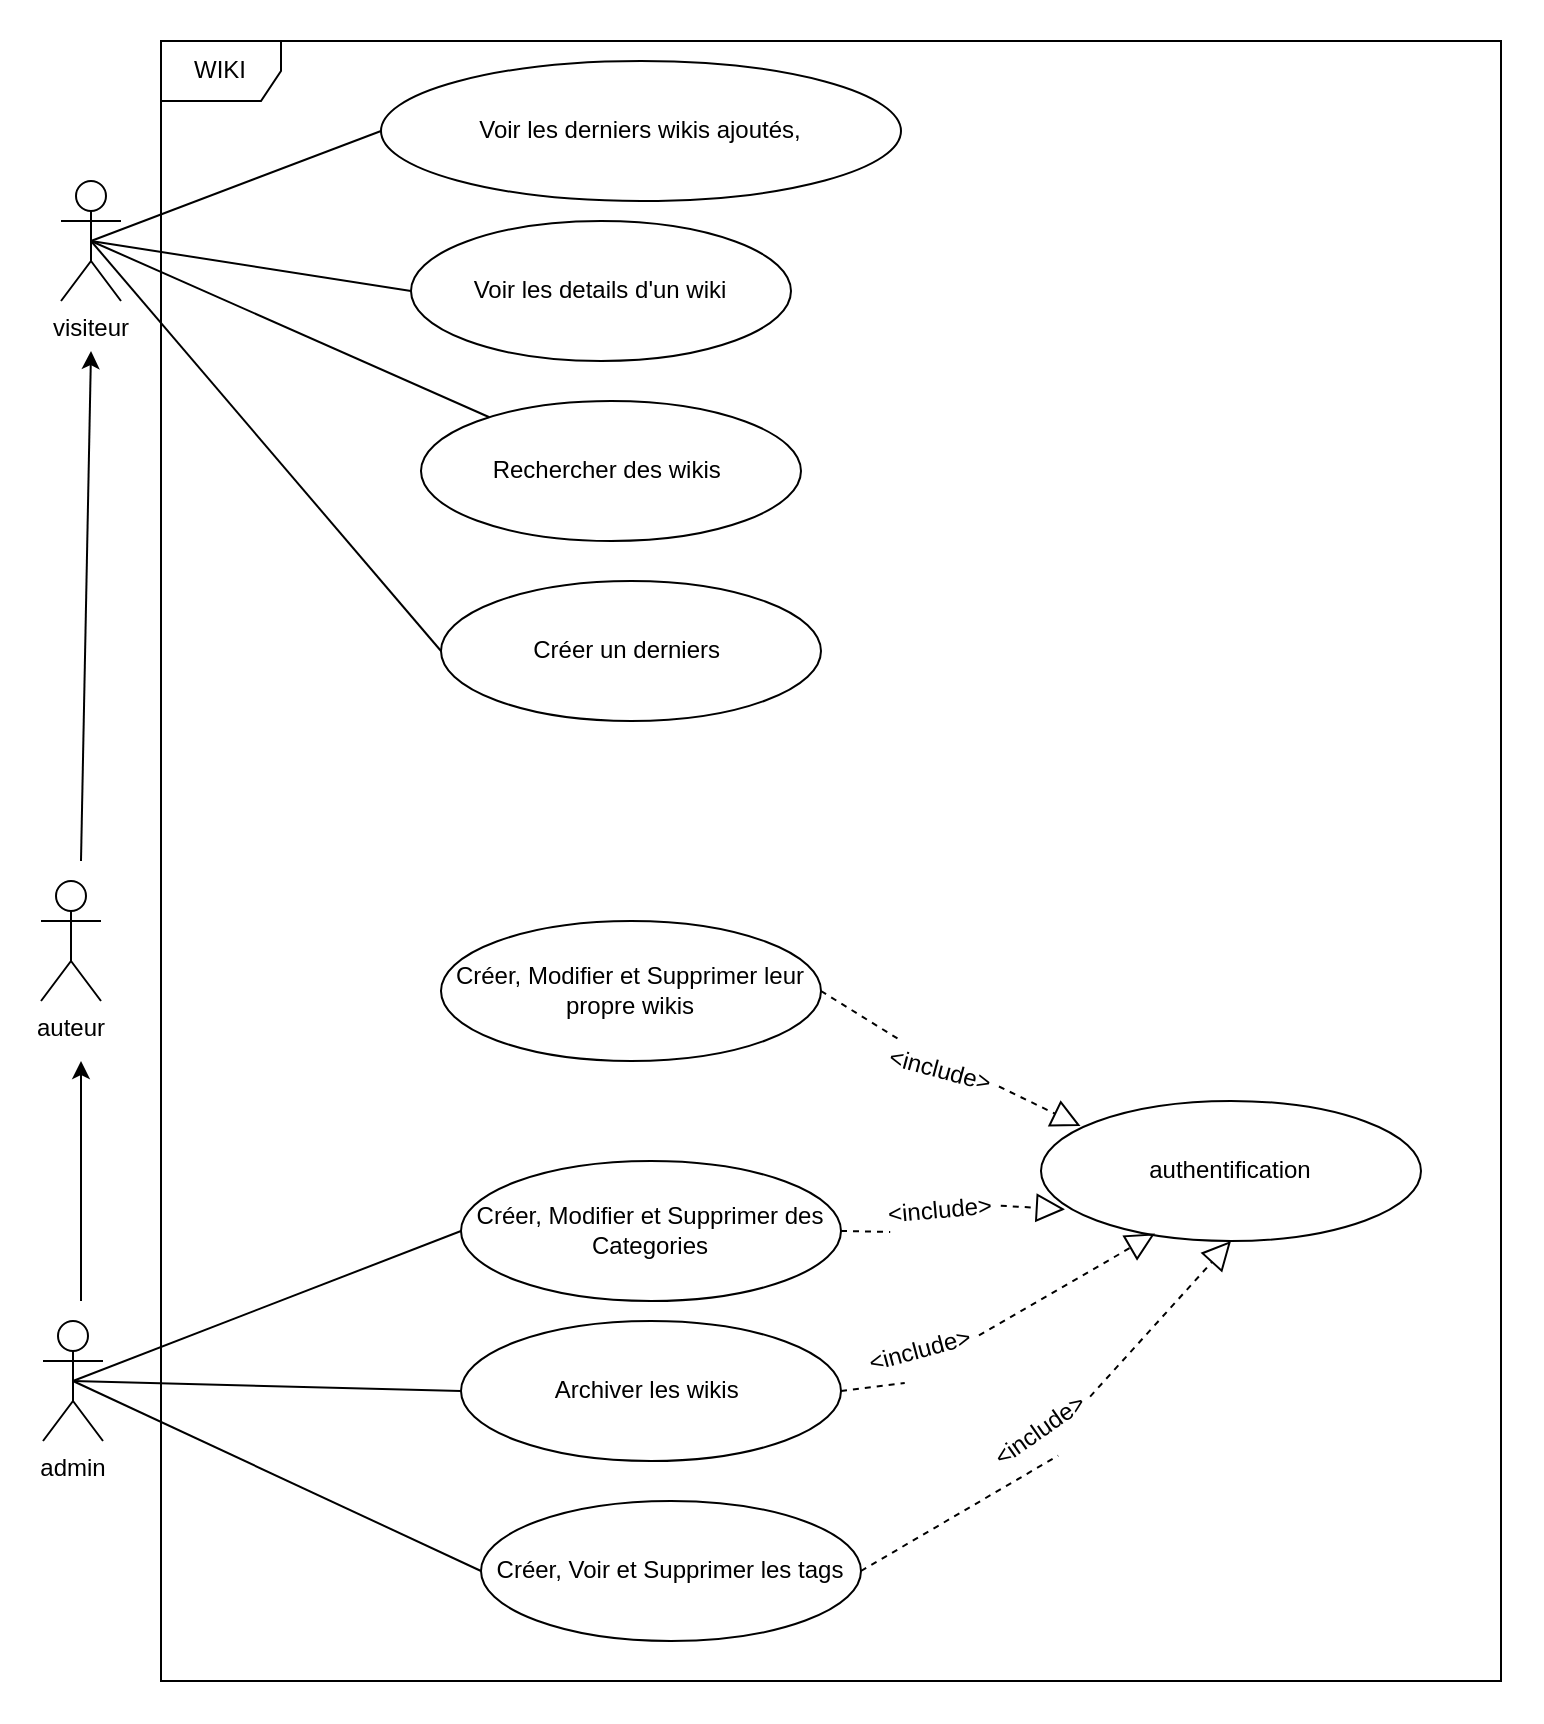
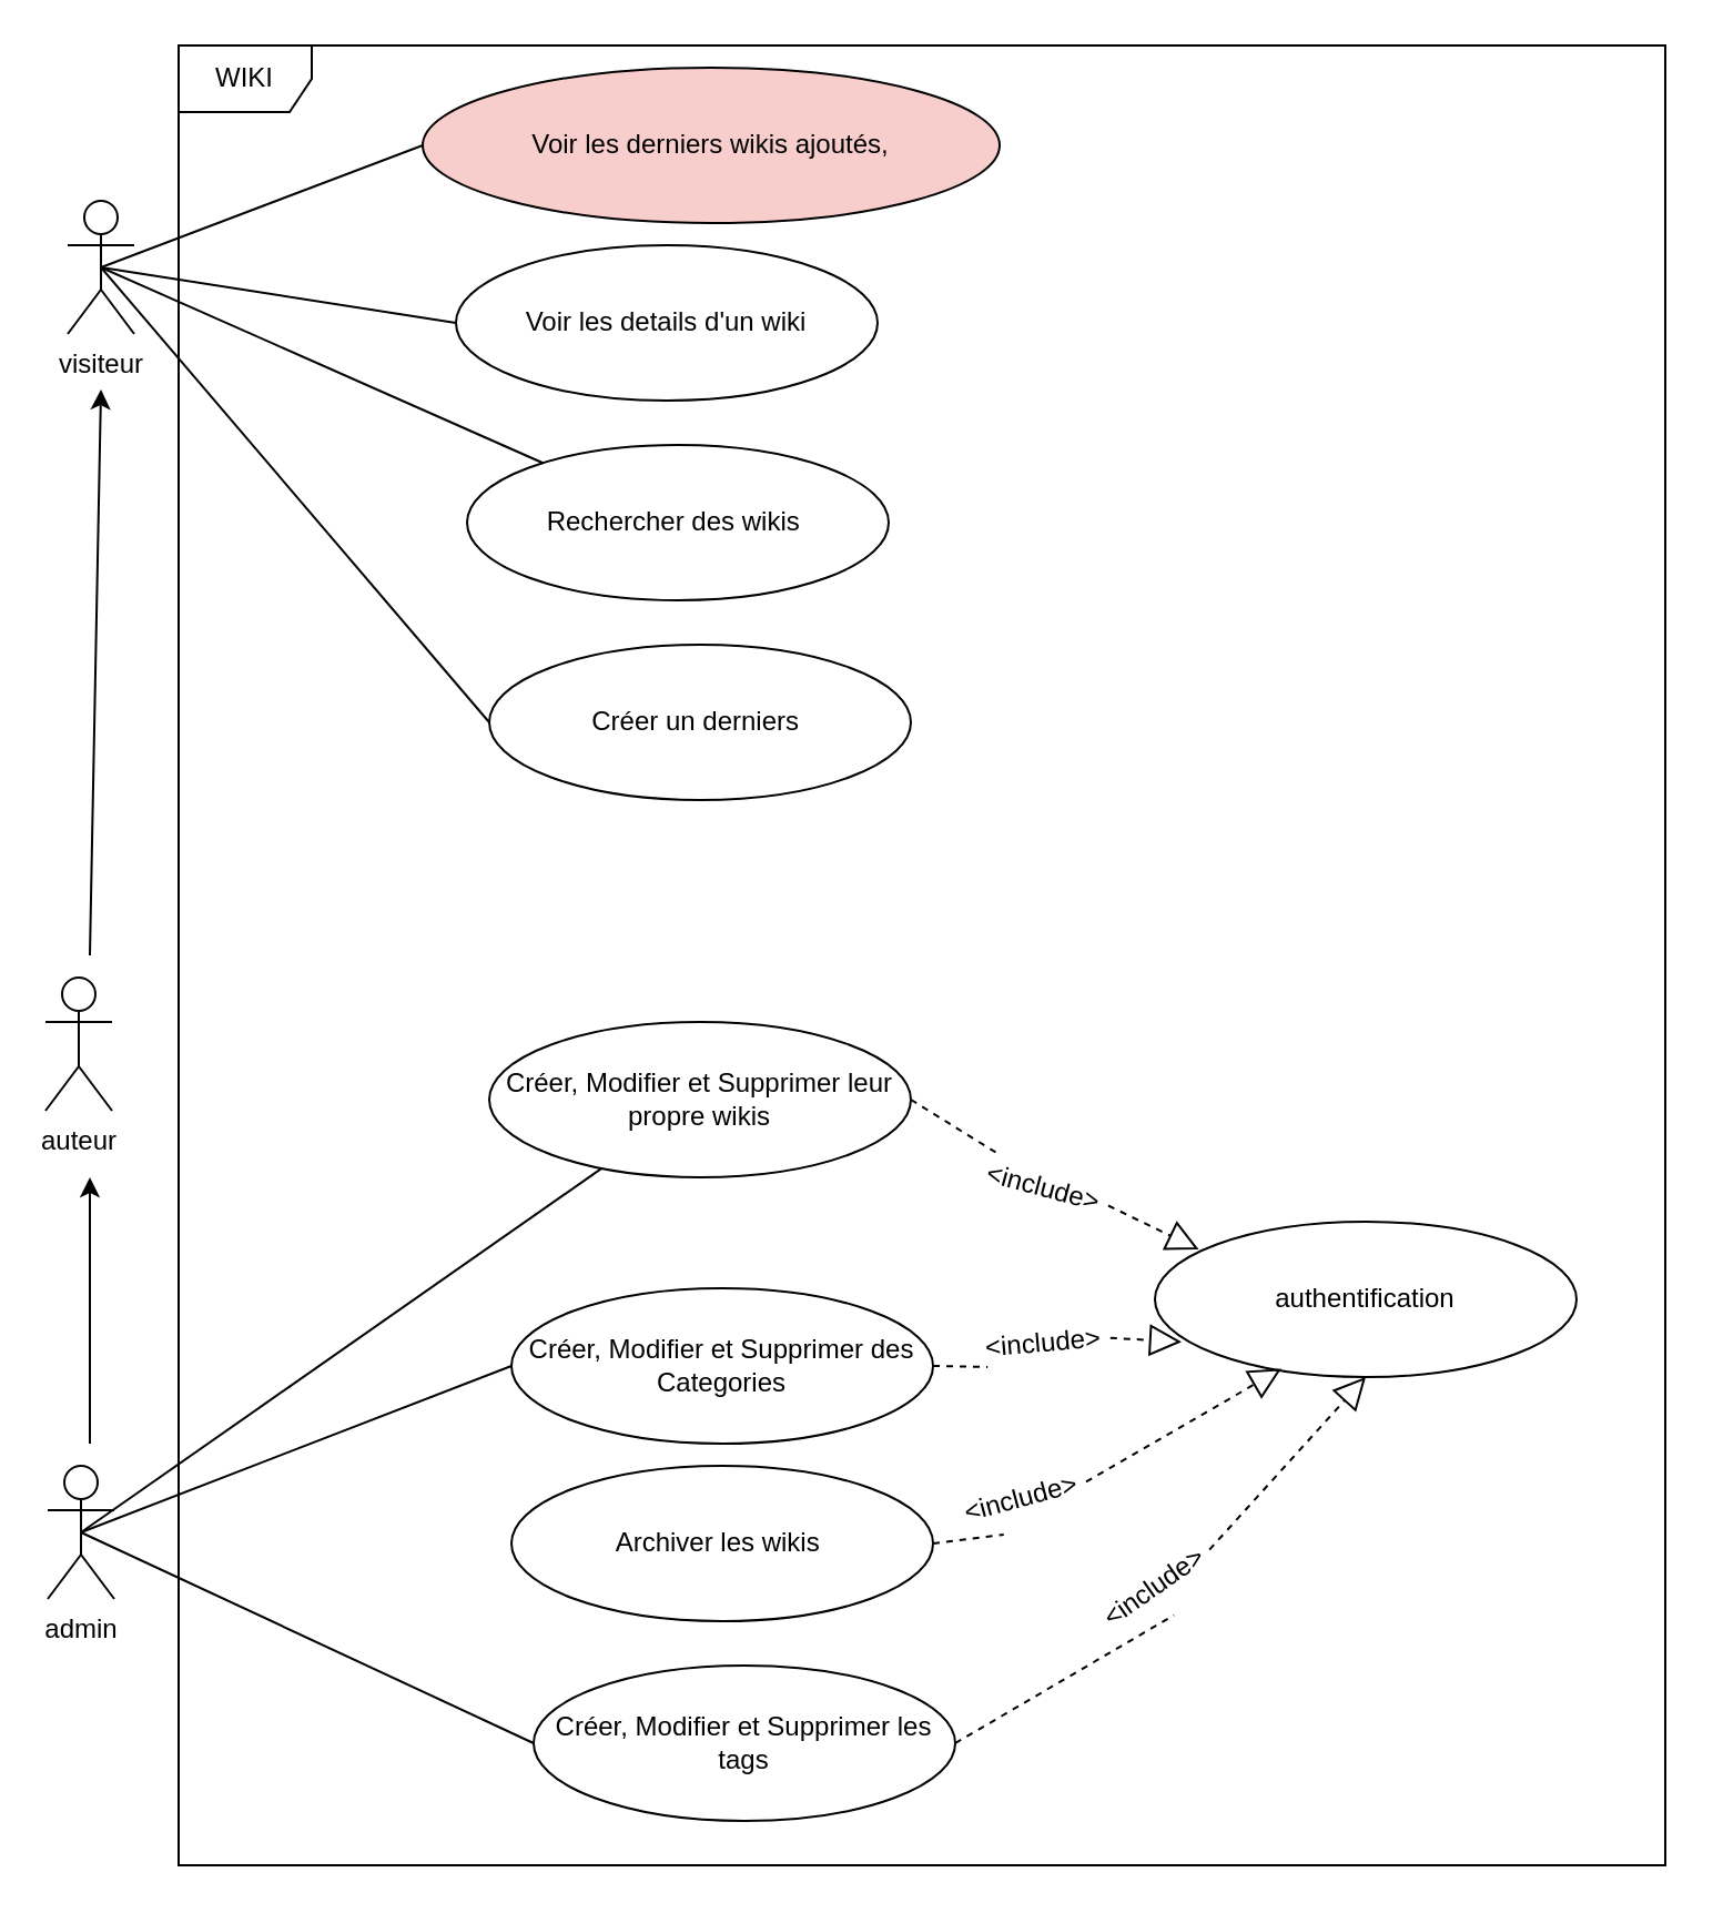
- <mxCell id="6" value="Voir les derniers wikis ajoutés," style="ellipse;whiteSpace=wrap;html=1;" vertex="1" parent="1"><mxGeometry x="190" y="30" width="260" height="70" as="geometry" /></mxCell>
+ <mxCell id="6" value="Voir les derniers wikis ajoutés," style="ellipse;whiteSpace=wrap;html=1;fillColor=#f8cecc;" vertex="1" parent="1"><mxGeometry x="190" y="30" width="260" height="70" as="geometry" /></mxCell>
- <mxCell id="21" value="" style="endArrow=none;html=1;entryX=0;entryY=0.5;entryDx=0;entryDy=0;exitX=0.5;exitY=0.5;exitDx=0;exitDy=0;exitPerimeter=0;" edge="1" parent="1" source="4" target="13"><mxGeometry width="50" height="50" relative="1" as="geometry"><mxPoint x="45" y="480" as="sourcePoint" /><mxPoint x="240" y="525" as="targetPoint" /></mxGeometry></mxCell>
+ <mxCell id="21" value="" style="endArrow=none;html=1;exitX=0.5;exitY=0.5;exitDx=0;exitDy=0;exitPerimeter=0;" edge="1" parent="1" source="4" target="10"><mxGeometry width="50" height="50" relative="1" as="geometry"><mxPoint x="45" y="480" as="sourcePoint" /><mxPoint x="240" y="525" as="targetPoint" /></mxGeometry></mxCell>
- <mxCell id="12" value="Créer, Voir et Supprimer les tags" style="ellipse;whiteSpace=wrap;html=1;" vertex="1" parent="1"><mxGeometry x="240" y="750" width="190" height="70" as="geometry" /></mxCell>
+ <mxCell id="12" value="Créer, Modifier et Supprimer les tags" style="ellipse;whiteSpace=wrap;html=1;" vertex="1" parent="1"><mxGeometry x="240" y="750" width="190" height="70" as="geometry" /></mxCell>
